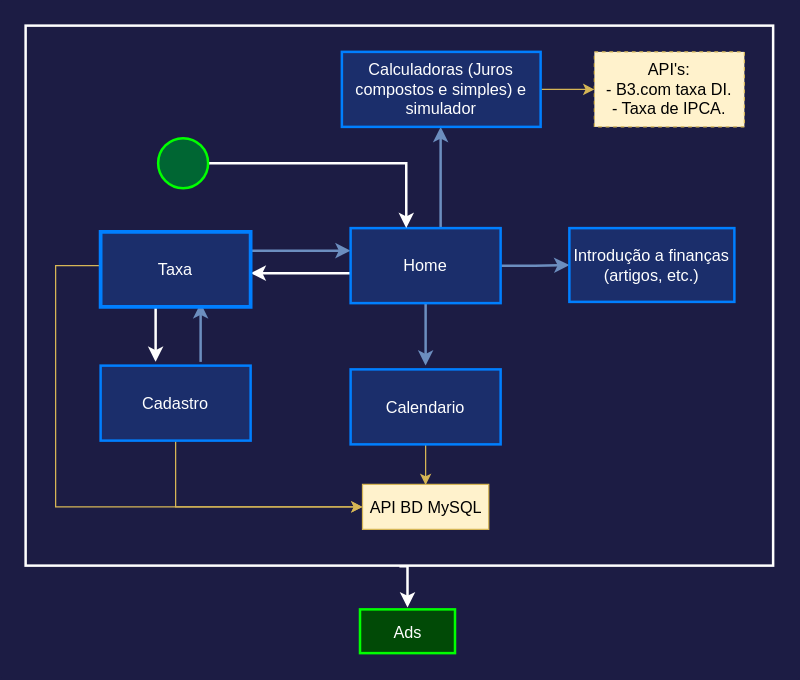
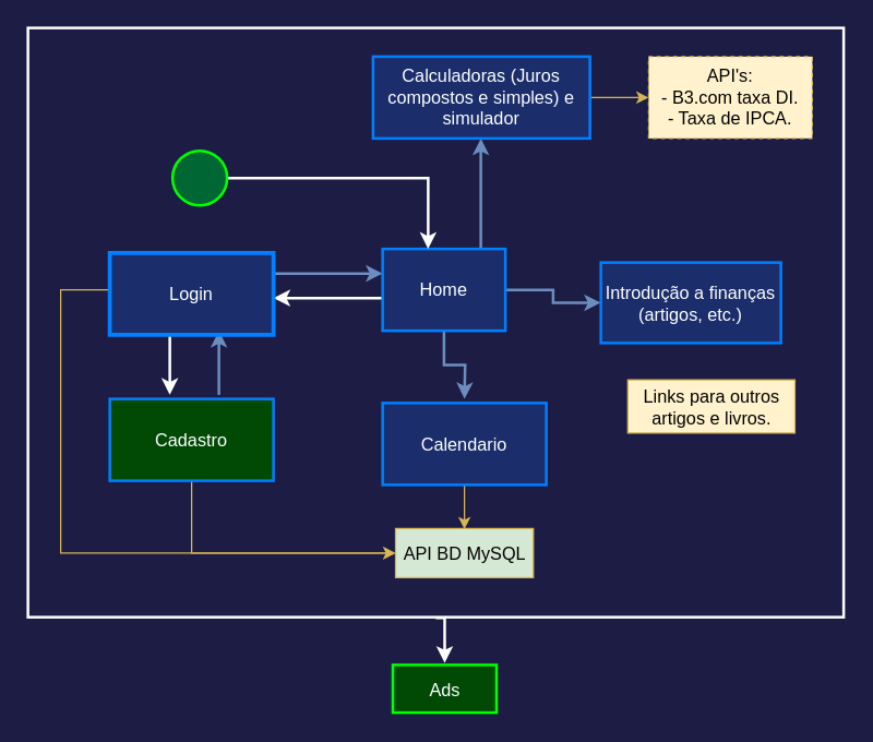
- <mxCell id="14" value="Introdução a finanças (artigos, etc.)" style="whiteSpace=wrap;html=1;rounded=0;fontColor=#FFFFFF;fillColor=#1B2E6B;strokeColor=#007FFF;strokeWidth=2;fontSize=13;" vertex="1" parent="1"><mxGeometry x="455" y="182" width="132" height="59" as="geometry" /></mxCell>
+ <mxCell id="14" value="Introdução a finanças (artigos, etc.)" style="whiteSpace=wrap;html=1;rounded=0;fontColor=#FFFFFF;fillColor=#1B2E6B;strokeColor=#007FFF;strokeWidth=2;fontSize=13;" vertex="1" parent="1"><mxGeometry x="440" y="192" width="132" height="59" as="geometry" /></mxCell>
- <mxCell id="13" value="Home" style="rounded=0;whiteSpace=wrap;html=1;fillColor=#1B2E6B;strokeColor=#007FFF;fontColor=#FFFFFF;strokeWidth=2;fontSize=13;" vertex="1" parent="1"><mxGeometry x="280" y="182" width="120" height="60" as="geometry" /></mxCell>
+ <mxCell id="13" value="Home" style="rounded=0;whiteSpace=wrap;html=1;fillColor=#1B2E6B;strokeColor=#007FFF;fontColor=#FFFFFF;strokeWidth=2;fontSize=13;" vertex="1" parent="1"><mxGeometry x="280" y="182" width="90" height="60" as="geometry" /></mxCell>
- <mxCell id="23" value="Taxa" style="rounded=0;whiteSpace=wrap;html=1;strokeColor=#007FFF;strokeWidth=3;fillColor=#1B2E6B;fontColor=#FFFFFF;fontSize=13;" vertex="1" parent="1"><mxGeometry x="80" y="185" width="120" height="60" as="geometry" /></mxCell>
+ <mxCell id="23" value="Login" style="rounded=0;whiteSpace=wrap;html=1;strokeColor=#007FFF;strokeWidth=3;fillColor=#1B2E6B;fontColor=#FFFFFF;fontSize=13;" vertex="1" parent="1"><mxGeometry x="80" y="185" width="120" height="60" as="geometry" /></mxCell>
+ <mxCell id="22" value="Links para outros artigos e livros." style="whiteSpace=wrap;html=1;rounded=0;fillColor=#fff2cc;strokeColor=#d6b656;fontSize=13;" vertex="1" parent="1"><mxGeometry x="459.75" y="278" width="122.5" height="39" as="geometry" /></mxCell>
- <mxCell id="24" value="Cadastro" style="rounded=0;whiteSpace=wrap;html=1;fillColor=#1B2E6B;strokeColor=#007FFF;strokeWidth=2;fontColor=#FFFFFF;fontSize=13;" vertex="1" parent="1"><mxGeometry x="80" y="292" width="120" height="60" as="geometry" /></mxCell>
+ <mxCell id="24" value="Cadastro" style="rounded=0;whiteSpace=wrap;html=1;fillColor=#014a06;strokeColor=#007FFF;strokeWidth=2;fontColor=#FFFFFF;fontSize=13;" vertex="1" parent="1"><mxGeometry x="80" y="292" width="120" height="60" as="geometry" /></mxCell>
- <mxCell id="18" value="API BD MySQL" style="rounded=0;whiteSpace=wrap;html=1;fillColor=#fff2cc;strokeColor=#d6b656;fontSize=13;" vertex="1" parent="1"><mxGeometry x="289.5" y="387" width="101" height="36" as="geometry" /></mxCell>
+ <mxCell id="18" value="API BD MySQL" style="rounded=0;whiteSpace=wrap;html=1;fillColor=#d5e8d4;strokeColor=#d6b656;fontSize=13;" vertex="1" parent="1"><mxGeometry x="289.5" y="387" width="101" height="36" as="geometry" /></mxCell>
